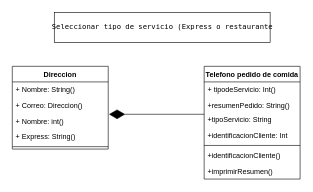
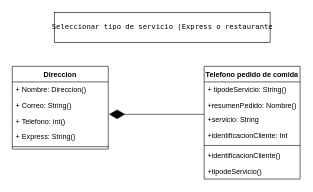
- <mxCell id="11" value="+ Nombre: String()" style="text;strokeColor=none;fillColor=none;align=left;verticalAlign=top;spacingLeft=4;spacingRight=4;overflow=hidden;rotatable=0;points=[[0,0.5],[1,0.5]];portConstraint=eastwest;" vertex="1" parent="10"><mxGeometry y="26" width="160" height="26" as="geometry" /></mxCell>
+ <mxCell id="11" value="+ Nombre: Direccion()" style="text;strokeColor=none;fillColor=none;align=left;verticalAlign=top;spacingLeft=4;spacingRight=4;overflow=hidden;rotatable=0;points=[[0,0.5],[1,0.5]];portConstraint=eastwest;" vertex="1" parent="10"><mxGeometry y="26" width="160" height="26" as="geometry" /></mxCell>
- <mxCell id="3" value="+ tipodeServicio: Int()" style="text;strokeColor=none;fillColor=none;align=left;verticalAlign=top;spacingLeft=4;spacingRight=4;overflow=hidden;rotatable=0;points=[[0,0.5],[1,0.5]];portConstraint=eastwest;" vertex="1" parent="2"><mxGeometry y="26" width="160" height="26" as="geometry" /></mxCell>
+ <mxCell id="3" value="+ tipodeServicio: String()" style="text;strokeColor=none;fillColor=none;align=left;verticalAlign=top;spacingLeft=4;spacingRight=4;overflow=hidden;rotatable=0;points=[[0,0.5],[1,0.5]];portConstraint=eastwest;" vertex="1" parent="2"><mxGeometry y="26" width="160" height="26" as="geometry" /></mxCell>
- <mxCell id="12" value="+ Correo: Direccion()" style="text;strokeColor=none;fillColor=none;align=left;verticalAlign=top;spacingLeft=4;spacingRight=4;overflow=hidden;rotatable=0;points=[[0,0.5],[1,0.5]];portConstraint=eastwest;" vertex="1" parent="10"><mxGeometry y="52" width="160" height="26" as="geometry" /></mxCell>
+ <mxCell id="12" value="+ Correo: String()" style="text;strokeColor=none;fillColor=none;align=left;verticalAlign=top;spacingLeft=4;spacingRight=4;overflow=hidden;rotatable=0;points=[[0,0.5],[1,0.5]];portConstraint=eastwest;" vertex="1" parent="10"><mxGeometry y="52" width="160" height="26" as="geometry" /></mxCell>
- <mxCell id="4" value="+resumenPedido: String()&#10;" style="text;strokeColor=none;fillColor=none;align=left;verticalAlign=top;spacingLeft=4;spacingRight=4;overflow=hidden;rotatable=0;points=[[0,0.5],[1,0.5]];portConstraint=eastwest;" vertex="1" parent="2"><mxGeometry y="52" width="160" height="24" as="geometry" /></mxCell>
+ <mxCell id="4" value="+resumenPedido: Nombre()&#10;" style="text;strokeColor=none;fillColor=none;align=left;verticalAlign=top;spacingLeft=4;spacingRight=4;overflow=hidden;rotatable=0;points=[[0,0.5],[1,0.5]];portConstraint=eastwest;" vertex="1" parent="2"><mxGeometry y="52" width="160" height="24" as="geometry" /></mxCell>
- <mxCell id="5" value="+tipoServicio: String&#10;" style="text;strokeColor=none;fillColor=none;align=left;verticalAlign=top;spacingLeft=4;spacingRight=4;overflow=hidden;rotatable=0;points=[[0,0.5],[1,0.5]];portConstraint=eastwest;" vertex="1" parent="2"><mxGeometry y="76" width="160" height="26" as="geometry" /></mxCell>
+ <mxCell id="5" value="+servicio: String&#10;" style="text;strokeColor=none;fillColor=none;align=left;verticalAlign=top;spacingLeft=4;spacingRight=4;overflow=hidden;rotatable=0;points=[[0,0.5],[1,0.5]];portConstraint=eastwest;" vertex="1" parent="2"><mxGeometry y="76" width="160" height="26" as="geometry" /></mxCell>
- <mxCell id="13" value="+ Nombre: int()" style="text;strokeColor=none;fillColor=none;align=left;verticalAlign=top;spacingLeft=4;spacingRight=4;overflow=hidden;rotatable=0;points=[[0,0.5],[1,0.5]];portConstraint=eastwest;" vertex="1" parent="10"><mxGeometry y="78" width="160" height="26" as="geometry" /></mxCell>
+ <mxCell id="13" value="+ Telefono: int()" style="text;strokeColor=none;fillColor=none;align=left;verticalAlign=top;spacingLeft=4;spacingRight=4;overflow=hidden;rotatable=0;points=[[0,0.5],[1,0.5]];portConstraint=eastwest;" vertex="1" parent="10"><mxGeometry y="78" width="160" height="26" as="geometry" /></mxCell>
- <mxCell id="9" value="+imprimirResumen()" style="text;strokeColor=none;fillColor=none;align=left;verticalAlign=top;spacingLeft=4;spacingRight=4;overflow=hidden;rotatable=0;points=[[0,0.5],[1,0.5]];portConstraint=eastwest;" vertex="1" parent="2"><mxGeometry y="162" width="160" height="26" as="geometry" /></mxCell>
+ <mxCell id="9" value="+tipodeServicio()" style="text;strokeColor=none;fillColor=none;align=left;verticalAlign=top;spacingLeft=4;spacingRight=4;overflow=hidden;rotatable=0;points=[[0,0.5],[1,0.5]];portConstraint=eastwest;" vertex="1" parent="2"><mxGeometry y="162" width="160" height="26" as="geometry" /></mxCell>
